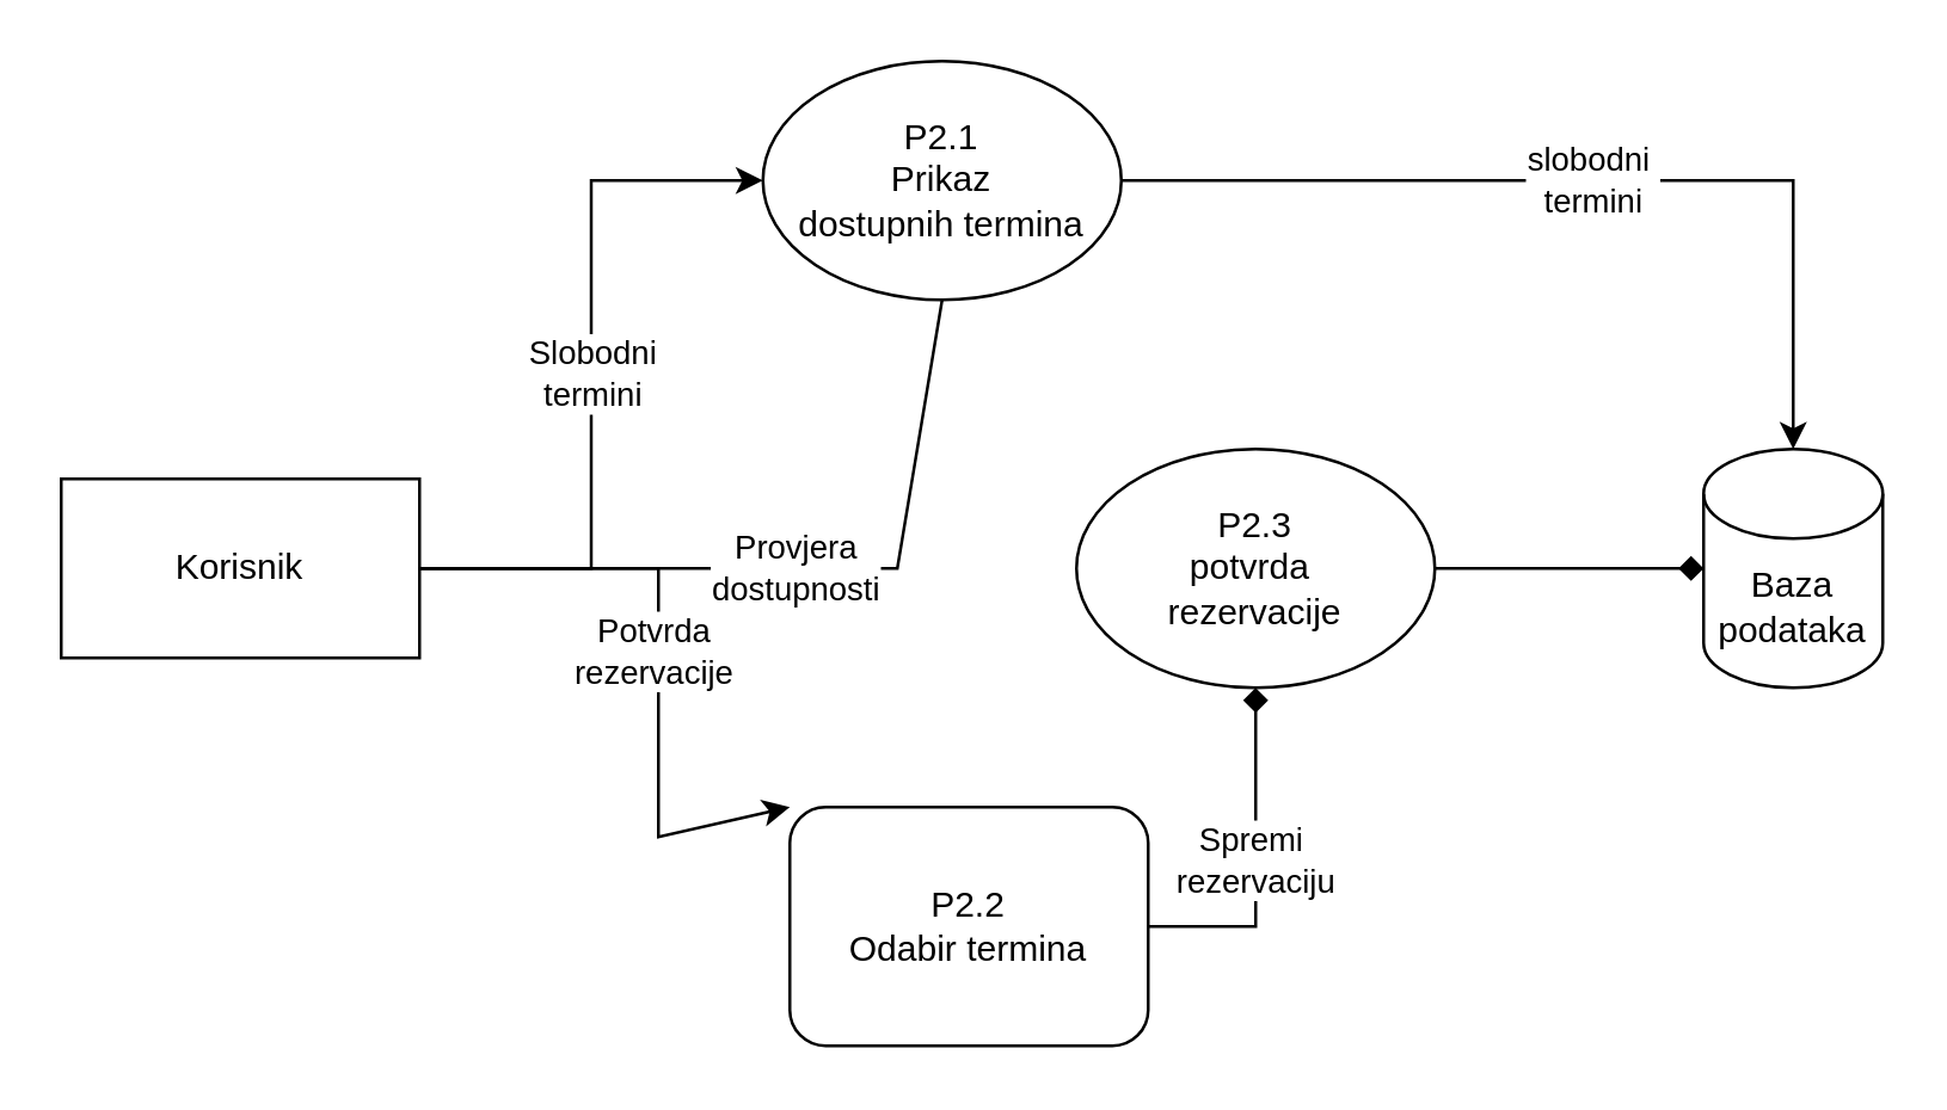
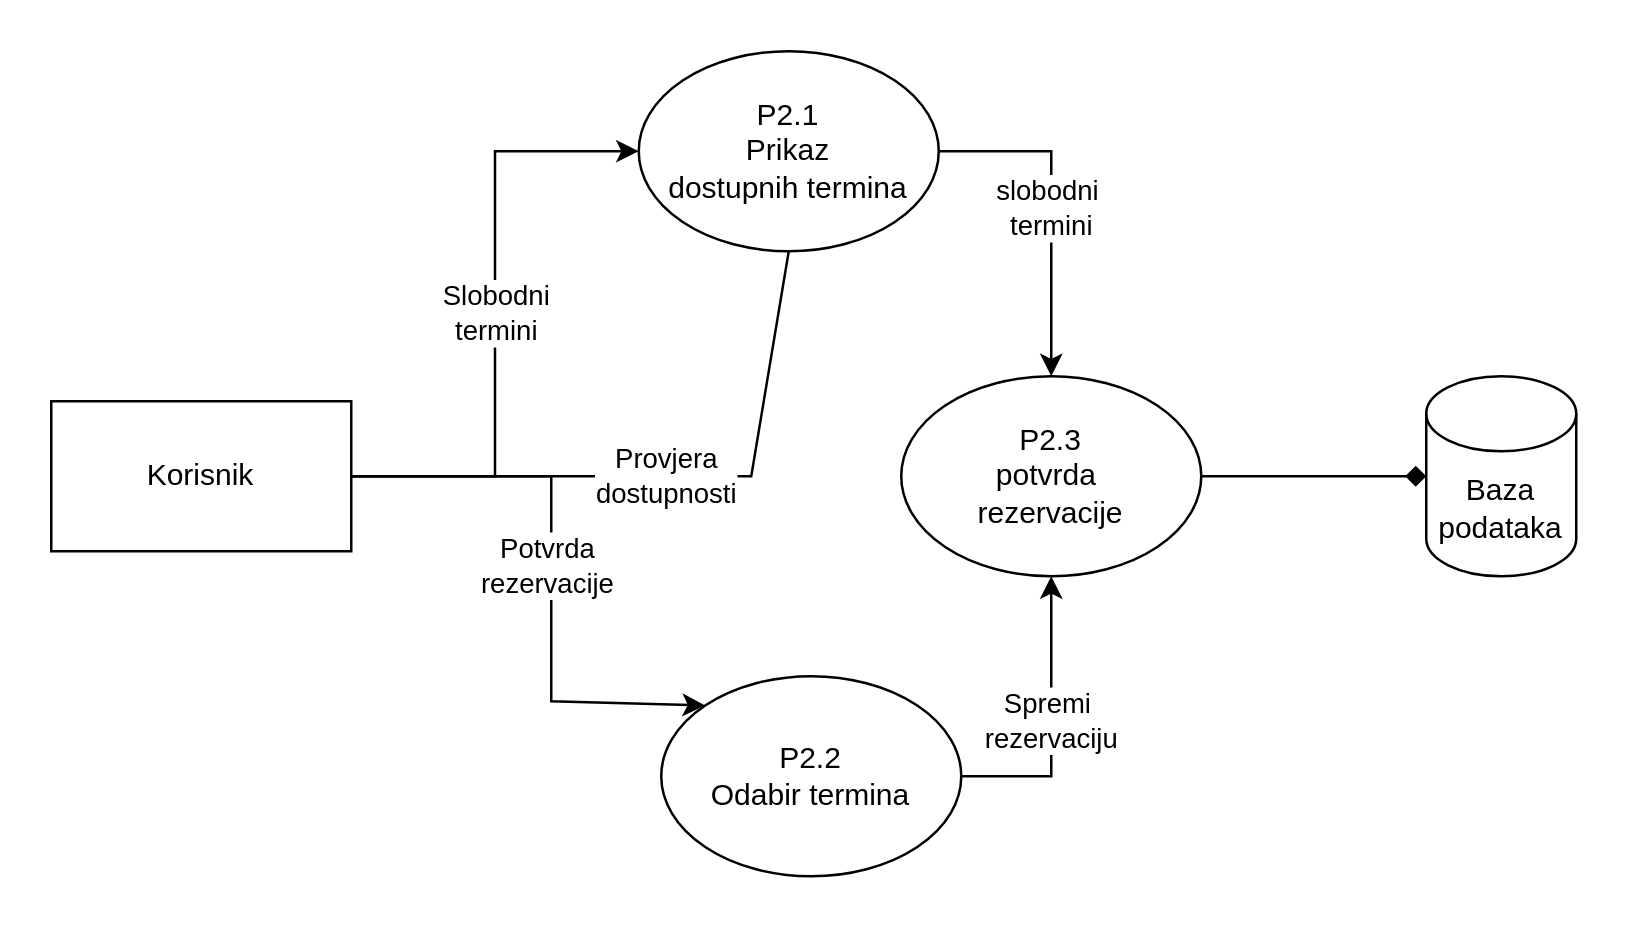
- <mxCell id="2" value="slobodni&amp;nbsp;&lt;div&gt;termini&lt;/div&gt;" style="edgeStyle=orthogonalEdgeStyle;rounded=0;orthogonalLoop=1;jettySize=auto;html=1;exitX=1;exitY=0.5;exitDx=0;exitDy=0;" edge="1" parent="1" source="3" target="8"><mxGeometry relative="1" as="geometry"><mxPoint x="460" y="60" as="targetPoint" /></mxGeometry></mxCell>
+ <mxCell id="2" value="slobodni&amp;nbsp;&lt;div&gt;termini&lt;/div&gt;" style="edgeStyle=orthogonalEdgeStyle;rounded=0;orthogonalLoop=1;jettySize=auto;html=1;entryX=0.5;entryY=0;entryDx=0;entryDy=0;exitX=1;exitY=0.5;exitDx=0;exitDy=0;" edge="1" parent="1" source="3" target="7"><mxGeometry relative="1" as="geometry"><mxPoint x="460" y="60" as="targetPoint" /></mxGeometry></mxCell>
- <mxCell id="4" value="Spremi&amp;nbsp;&lt;div&gt;rezervaciju&lt;/div&gt;" style="edgeStyle=orthogonalEdgeStyle;rounded=0;orthogonalLoop=1;jettySize=auto;html=1;exitX=1;exitY=0.5;exitDx=0;exitDy=0;endArrow=diamond;" edge="1" parent="1" source="5" target="7"><mxGeometry relative="1" as="geometry" /></mxCell>
+ <mxCell id="4" value="Spremi&amp;nbsp;&lt;div&gt;rezervaciju&lt;/div&gt;" style="edgeStyle=orthogonalEdgeStyle;rounded=0;orthogonalLoop=1;jettySize=auto;html=1;exitX=1;exitY=0.5;exitDx=0;exitDy=0;" edge="1" parent="1" source="5" target="7"><mxGeometry relative="1" as="geometry" /></mxCell>
- <mxCell id="5" value="P2.2&lt;div&gt;Odabir termina&lt;/div&gt;" style="whiteSpace=wrap;html=1;rounded=1;" vertex="1" parent="1"><mxGeometry x="264" y="270" width="120" height="80" as="geometry" /></mxCell>
+ <mxCell id="5" value="P2.2&lt;div&gt;Odabir termina&lt;/div&gt;" style="ellipse;whiteSpace=wrap;html=1;" vertex="1" parent="1"><mxGeometry x="264" y="270" width="120" height="80" as="geometry" /></mxCell>
